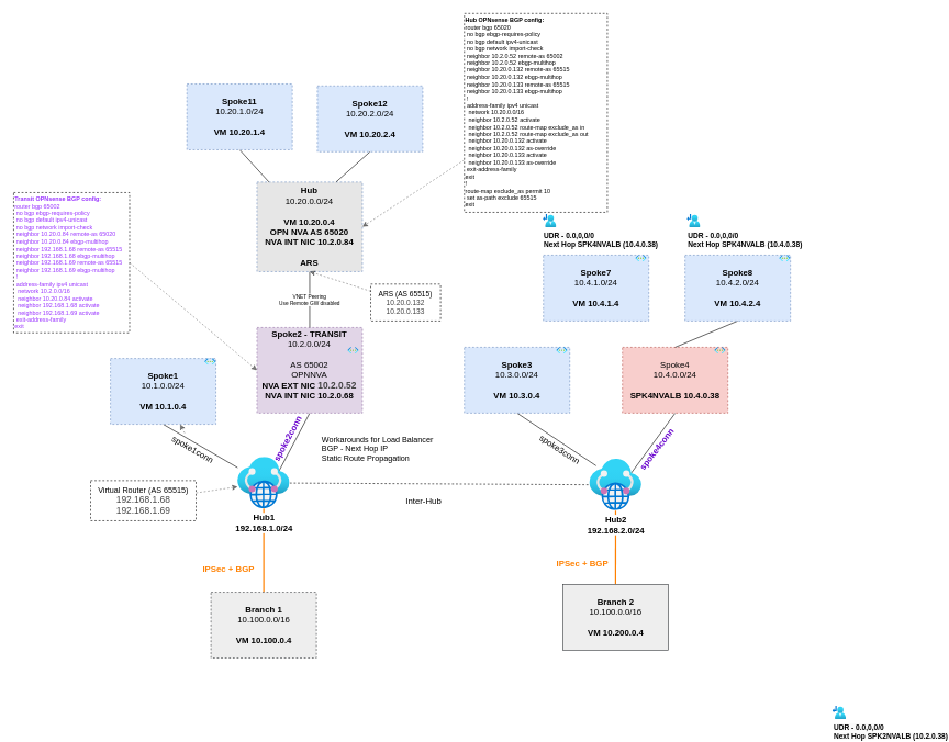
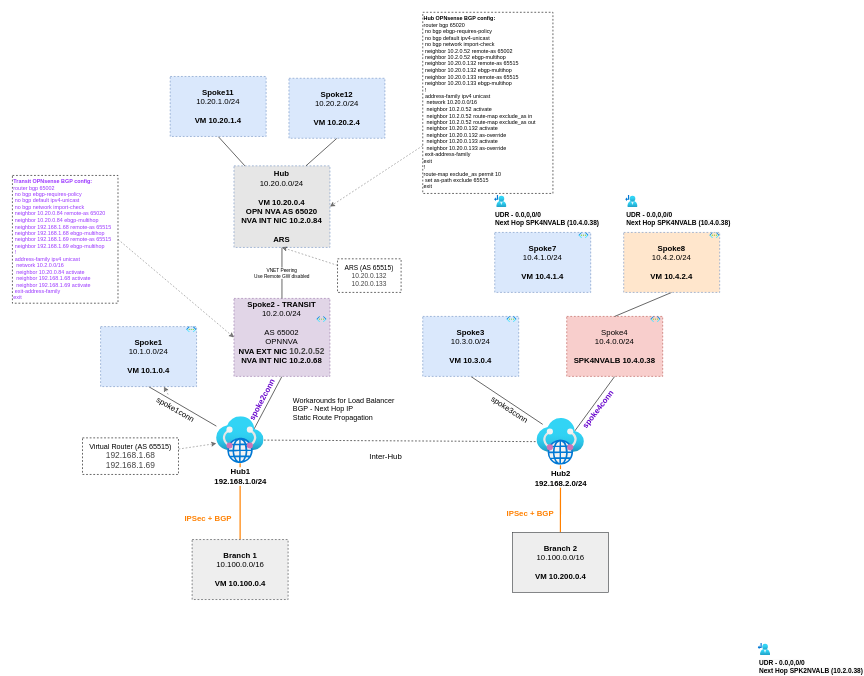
- <mxCell id="27" value="&lt;b style=&quot;font-size: 13px;&quot;&gt;Spoke8&lt;/b&gt;&lt;br style=&quot;font-size: 13px;&quot;&gt;10.4.2.0/24&lt;br style=&quot;font-size: 13px;&quot;&gt;&lt;br style=&quot;font-size: 13px;&quot;&gt;&lt;b style=&quot;font-size: 13px;&quot;&gt;VM 10.4.2.4&lt;/b&gt;" style="whiteSpace=wrap;html=1;fillColor=#dae8fc;strokeColor=#6c8ebf;dashed=1;fontSize=13;" parent="1" vertex="1"><mxGeometry x="1039.1" y="387" width="160" height="100" as="geometry" /></mxCell>
+ <mxCell id="27" value="&lt;b style=&quot;font-size: 13px;&quot;&gt;Spoke8&lt;/b&gt;&lt;br style=&quot;font-size: 13px;&quot;&gt;10.4.2.0/24&lt;br style=&quot;font-size: 13px;&quot;&gt;&lt;br style=&quot;font-size: 13px;&quot;&gt;&lt;b style=&quot;font-size: 13px;&quot;&gt;VM 10.4.2.4&lt;/b&gt;" style="whiteSpace=wrap;html=1;fillColor=#ffe6cc;strokeColor=#6c8ebf;dashed=1;fontSize=13;" parent="1" vertex="1"><mxGeometry x="1039.1" y="387" width="160" height="100" as="geometry" /></mxCell>
